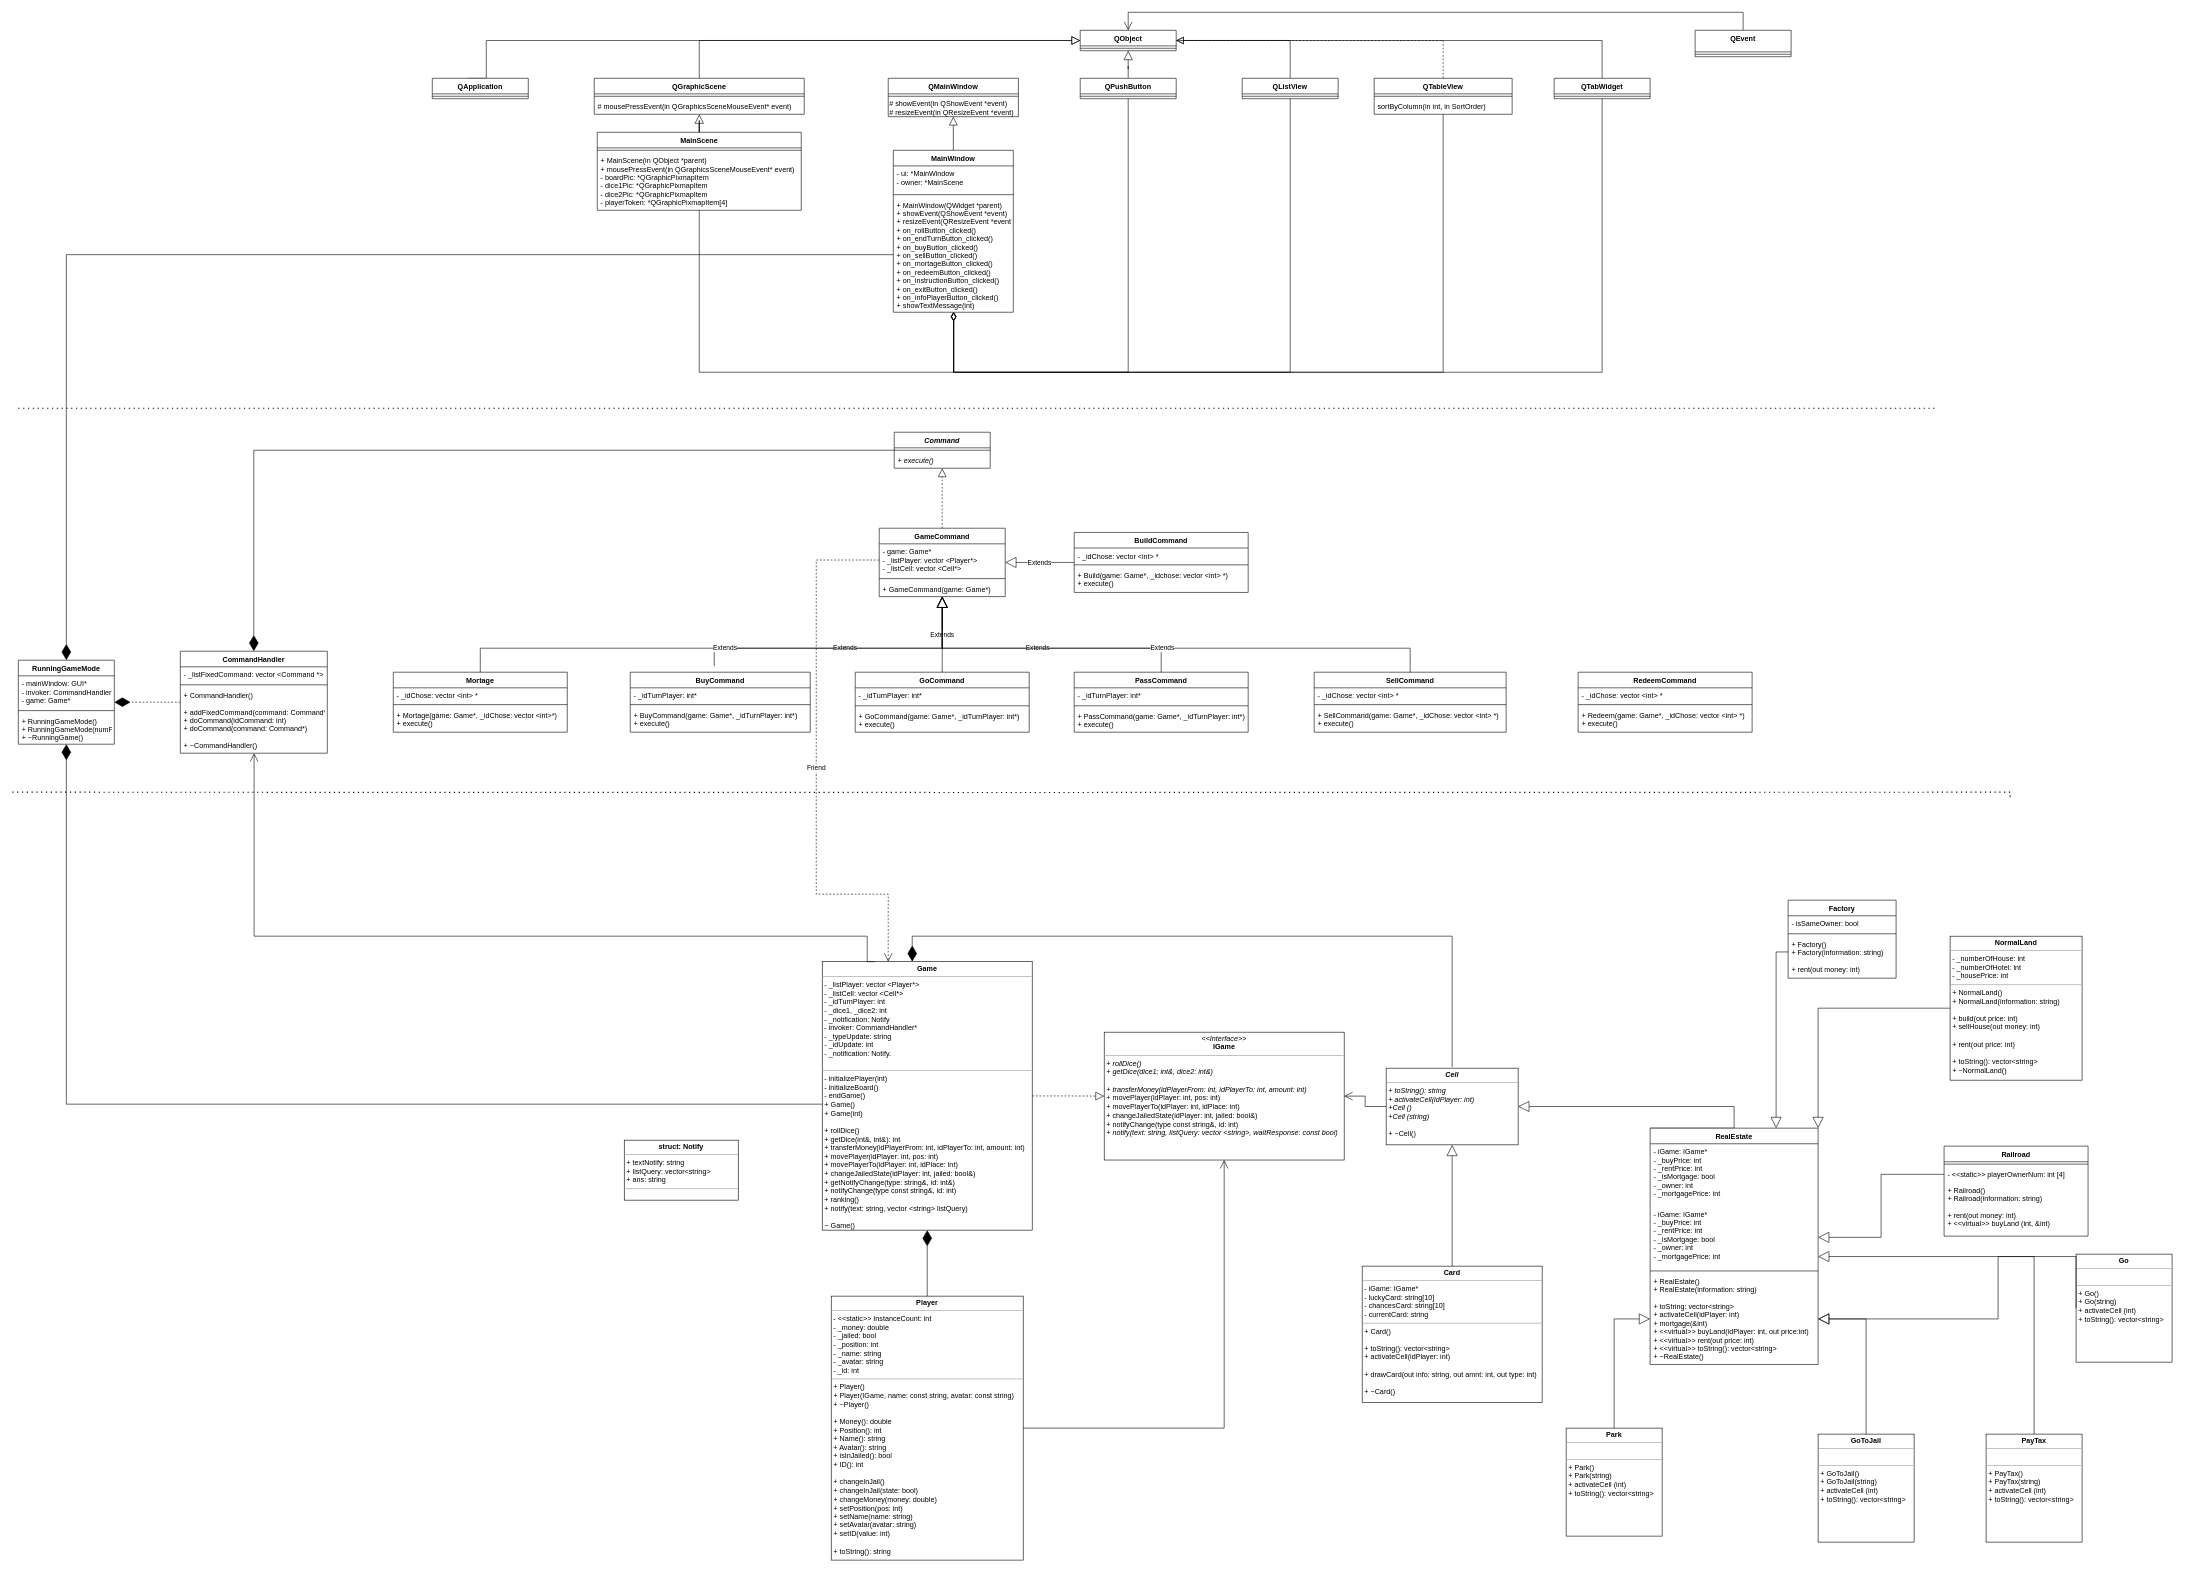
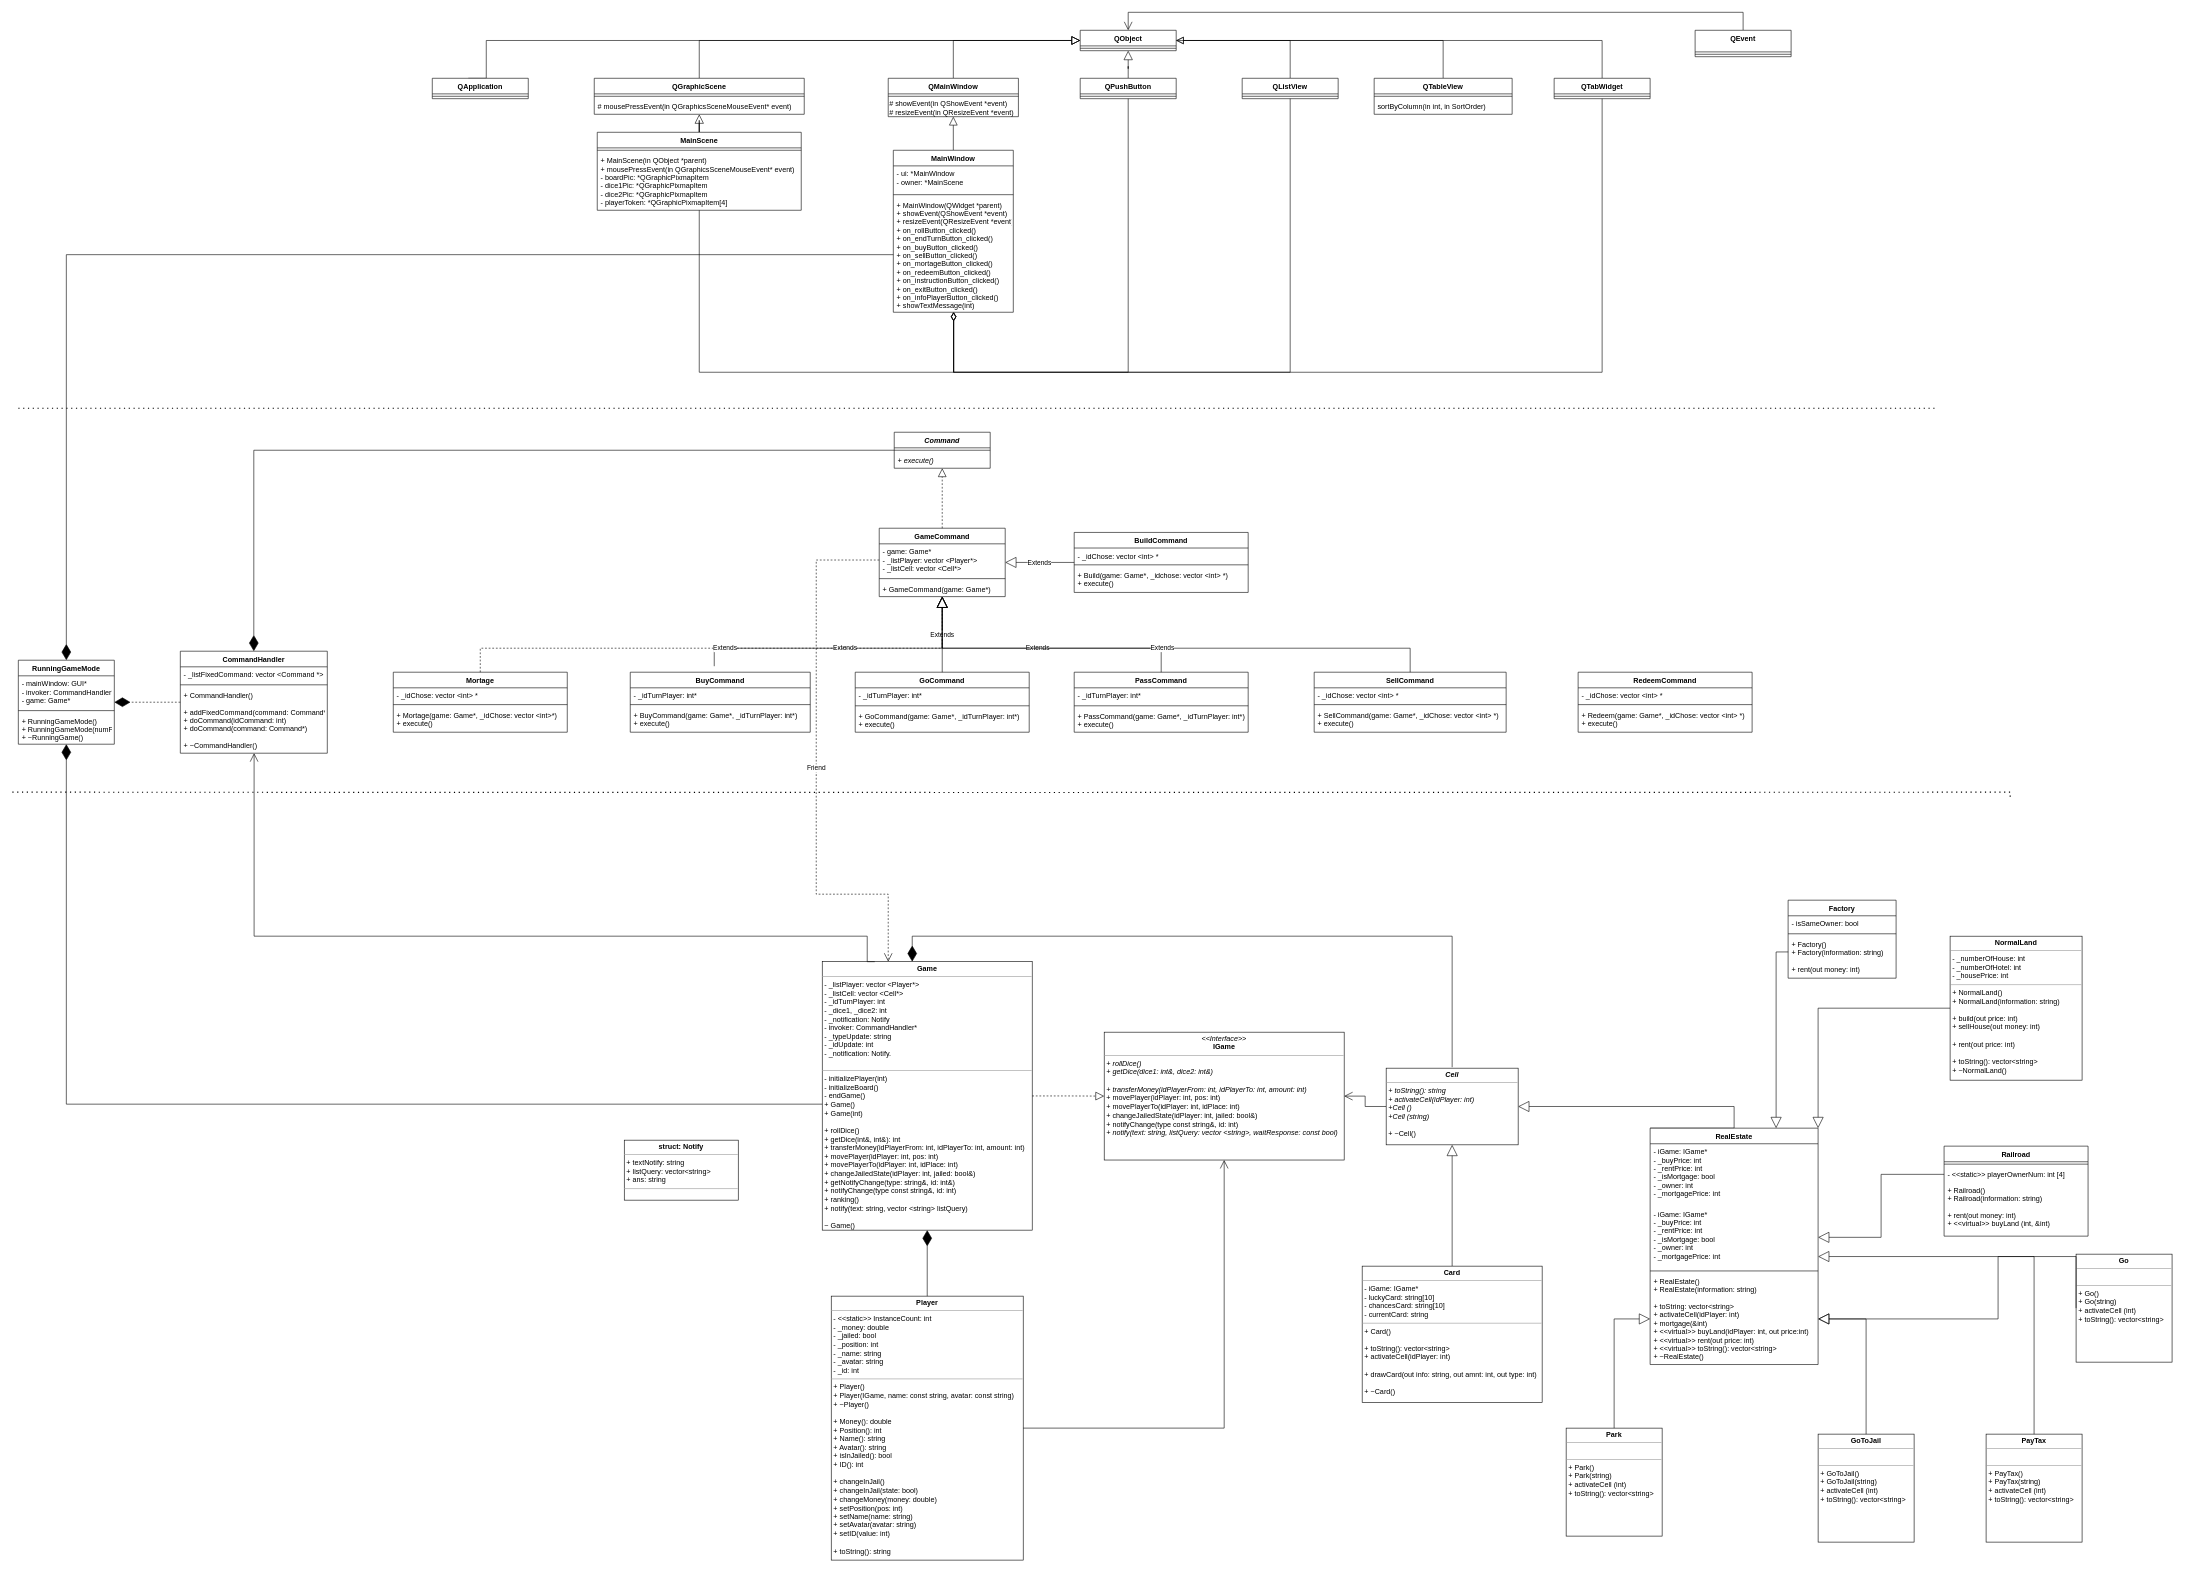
+ <mxCell id="41" style="edgeStyle=orthogonalEdgeStyle;rounded=0;orthogonalLoop=1;jettySize=auto;html=1;entryX=0;entryY=0.5;entryDx=0;entryDy=0;startArrow=none;startFill=0;endArrow=block;endFill=0;startSize=13;endSize=12;" parent="1" source="42" target="35" edge="1"><mxGeometry relative="1" as="geometry"><Array as="points"><mxPoint x="1588" y="67" /></Array></mxGeometry></mxCell>
- <mxCell id="66" style="edgeStyle=orthogonalEdgeStyle;rounded=0;orthogonalLoop=1;jettySize=auto;html=1;startArrow=none;startFill=0;endArrow=block;endFill=0;startSize=13;endSize=10;dashed=1;" parent="1" source="68" target="35" edge="1"><mxGeometry relative="1" as="geometry"><Array as="points"><mxPoint x="2405" y="67" /></Array></mxGeometry></mxCell>
+ <mxCell id="66" style="edgeStyle=orthogonalEdgeStyle;rounded=0;orthogonalLoop=1;jettySize=auto;html=1;startArrow=none;startFill=0;endArrow=block;endFill=0;startSize=13;endSize=10;" parent="1" source="68" target="35" edge="1"><mxGeometry relative="1" as="geometry"><Array as="points"><mxPoint x="2405" y="67" /></Array></mxGeometry></mxCell>
- <mxCell id="67" style="edgeStyle=orthogonalEdgeStyle;rounded=0;orthogonalLoop=1;jettySize=auto;html=1;startArrow=none;startFill=0;endArrow=diamondThin;endFill=0;startSize=13;endSize=12;" parent="1" source="68" target="46" edge="1"><mxGeometry relative="1" as="geometry"><Array as="points"><mxPoint x="2405" y="620" /><mxPoint x="1589" y="620" /></Array></mxGeometry></mxCell>
- <mxCell id="93" value="Extends" style="endArrow=block;endSize=16;endFill=0;html=1;rounded=0;edgeStyle=orthogonalEdgeStyle;exitX=0.5;exitY=0;exitDx=0;exitDy=0;" parent="1" source="15" target="86" edge="1"><mxGeometry width="160" relative="1" as="geometry"><mxPoint x="790" y="1030" as="sourcePoint" /><mxPoint x="950" y="1030" as="targetPoint" /><Array as="points"><mxPoint x="800" y="1080" /><mxPoint x="1570" y="1080" /></Array></mxGeometry></mxCell>
+ <mxCell id="93" value="Extends" style="endArrow=block;endSize=16;endFill=0;html=1;rounded=0;edgeStyle=orthogonalEdgeStyle;exitX=0.5;exitY=0;exitDx=0;exitDy=0;dashed=1;" parent="1" source="15" target="86" edge="1"><mxGeometry width="160" relative="1" as="geometry"><mxPoint x="790" y="1030" as="sourcePoint" /><mxPoint x="950" y="1030" as="targetPoint" /><Array as="points"><mxPoint x="800" y="1080" /><mxPoint x="1570" y="1080" /></Array></mxGeometry></mxCell>
